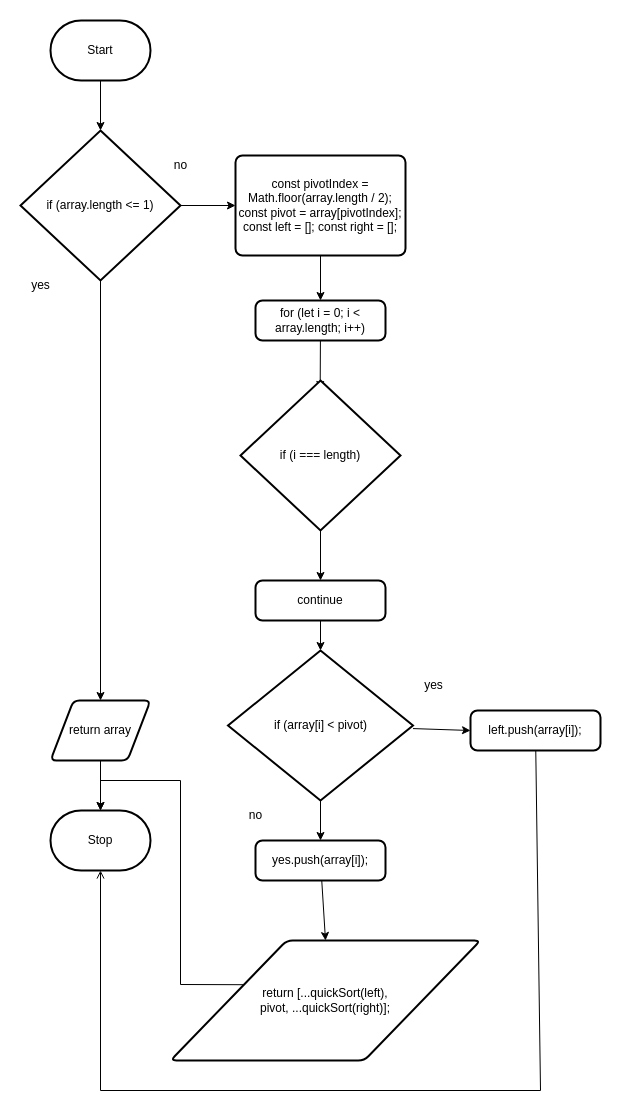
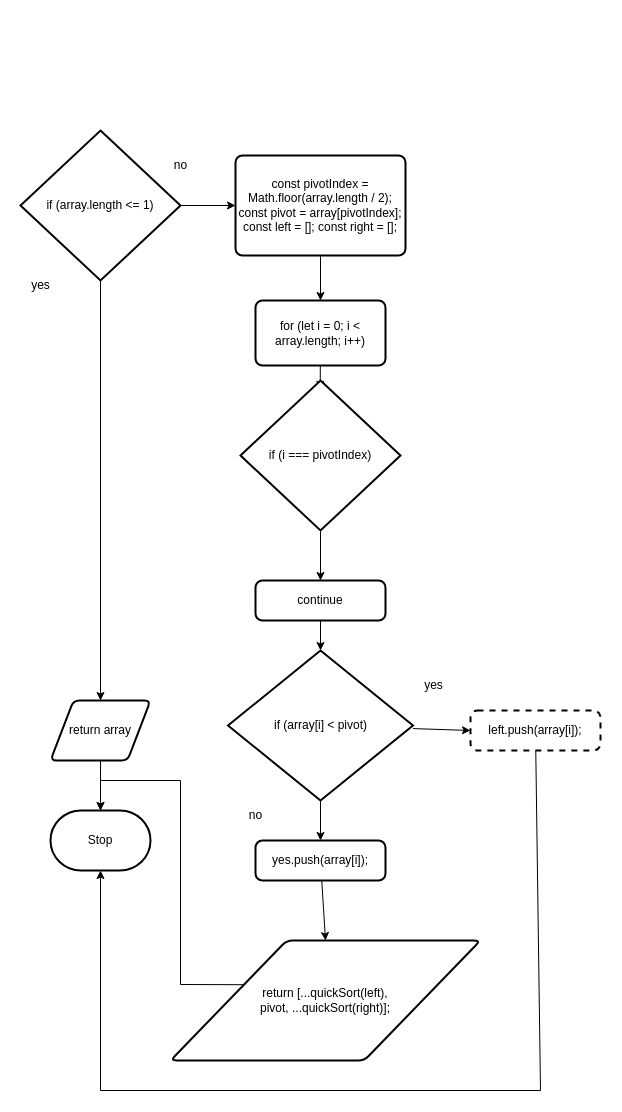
- <mxCell id="3" value="Start" style="strokeWidth=2;html=1;shape=mxgraph.flowchart.terminator;whiteSpace=wrap;" parent="1" vertex="1"><mxGeometry x="50" y="20" width="100" height="60" as="geometry" /></mxCell>
- <mxCell id="2" style="edgeStyle=none;html=1;entryX=0.5;entryY=0;entryDx=0;entryDy=0;entryPerimeter=0;" parent="1" source="3" target="6" edge="1"><mxGeometry relative="1" as="geometry"><mxPoint x="110" y="140" as="targetPoint" /></mxGeometry></mxCell>
- <mxCell id="15" value="for (let i = 0; i &amp;lt; array.length; i++)" style="rounded=1;whiteSpace=wrap;html=1;absoluteArcSize=1;arcSize=14;strokeWidth=2;" parent="1" vertex="1"><mxGeometry x="255" y="300" width="130" height="40" as="geometry" /></mxCell>
+ <mxCell id="15" value="for (let i = 0; i &amp;lt; array.length; i++)" style="rounded=1;whiteSpace=wrap;html=1;absoluteArcSize=1;arcSize=14;strokeWidth=2;" parent="1" vertex="1"><mxGeometry x="255" y="300" width="130" height="65" as="geometry" /></mxCell>
- <mxCell id="17" value="if (i === length)" style="strokeWidth=2;html=1;shape=mxgraph.flowchart.decision;whiteSpace=wrap;" parent="1" vertex="1"><mxGeometry x="240" y="380" width="160" height="150" as="geometry" /></mxCell>
+ <mxCell id="17" value="if (i === pivotIndex)" style="strokeWidth=2;html=1;shape=mxgraph.flowchart.decision;whiteSpace=wrap;" parent="1" vertex="1"><mxGeometry x="240" y="380" width="160" height="150" as="geometry" /></mxCell>
- <mxCell id="26" value="left.push(array[i]);" style="rounded=1;whiteSpace=wrap;html=1;absoluteArcSize=1;arcSize=14;strokeWidth=2;" vertex="1" parent="1"><mxGeometry x="470" y="710" width="130" height="40" as="geometry" /></mxCell>
+ <mxCell id="26" value="left.push(array[i]);" style="rounded=1;whiteSpace=wrap;html=1;absoluteArcSize=1;arcSize=14;strokeWidth=2;dashed=1;" vertex="1" parent="1"><mxGeometry x="470" y="710" width="130" height="40" as="geometry" /></mxCell>
- <mxCell id="25" style="edgeStyle=none;rounded=0;html=1;entryX=0.5;entryY=1;entryDx=0;entryDy=0;entryPerimeter=0;endArrow=open;" edge="1" parent="1" source="26" target="11"><mxGeometry relative="1" as="geometry"><mxPoint x="90" y="1080" as="targetPoint" /><Array as="points"><mxPoint x="540" y="1090" /><mxPoint x="100" y="1090" /></Array></mxGeometry></mxCell>
+ <mxCell id="25" style="edgeStyle=none;rounded=0;html=1;entryX=0.5;entryY=1;entryDx=0;entryDy=0;entryPerimeter=0;" edge="1" parent="1" source="26" target="11"><mxGeometry relative="1" as="geometry"><mxPoint x="90" y="1080" as="targetPoint" /><Array as="points"><mxPoint x="540" y="1090" /><mxPoint x="100" y="1090" /></Array></mxGeometry></mxCell>
